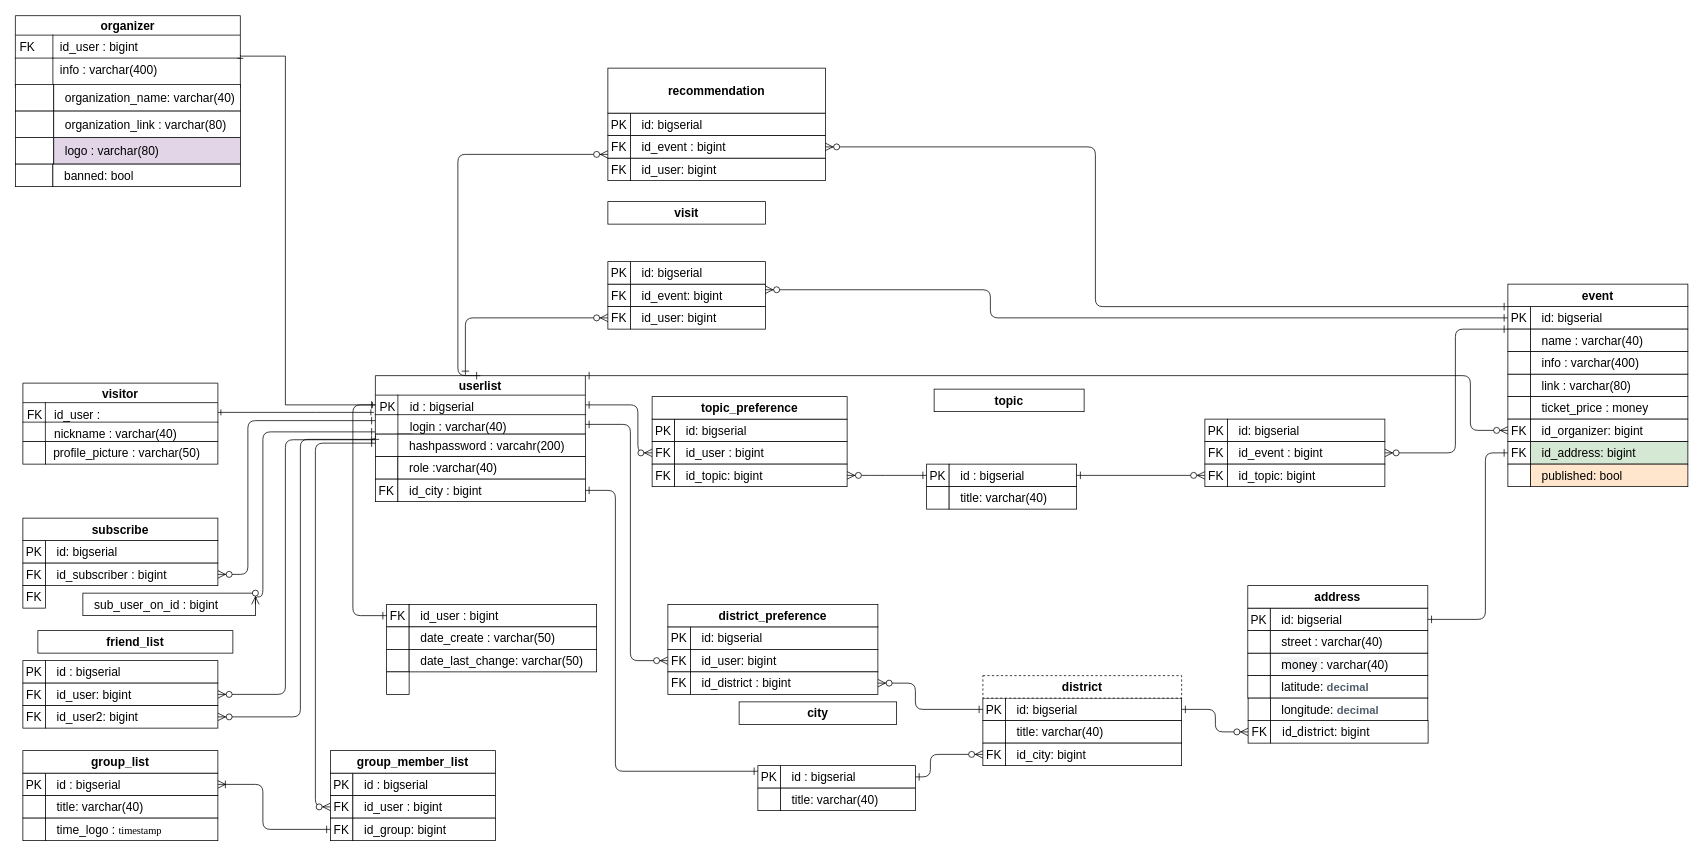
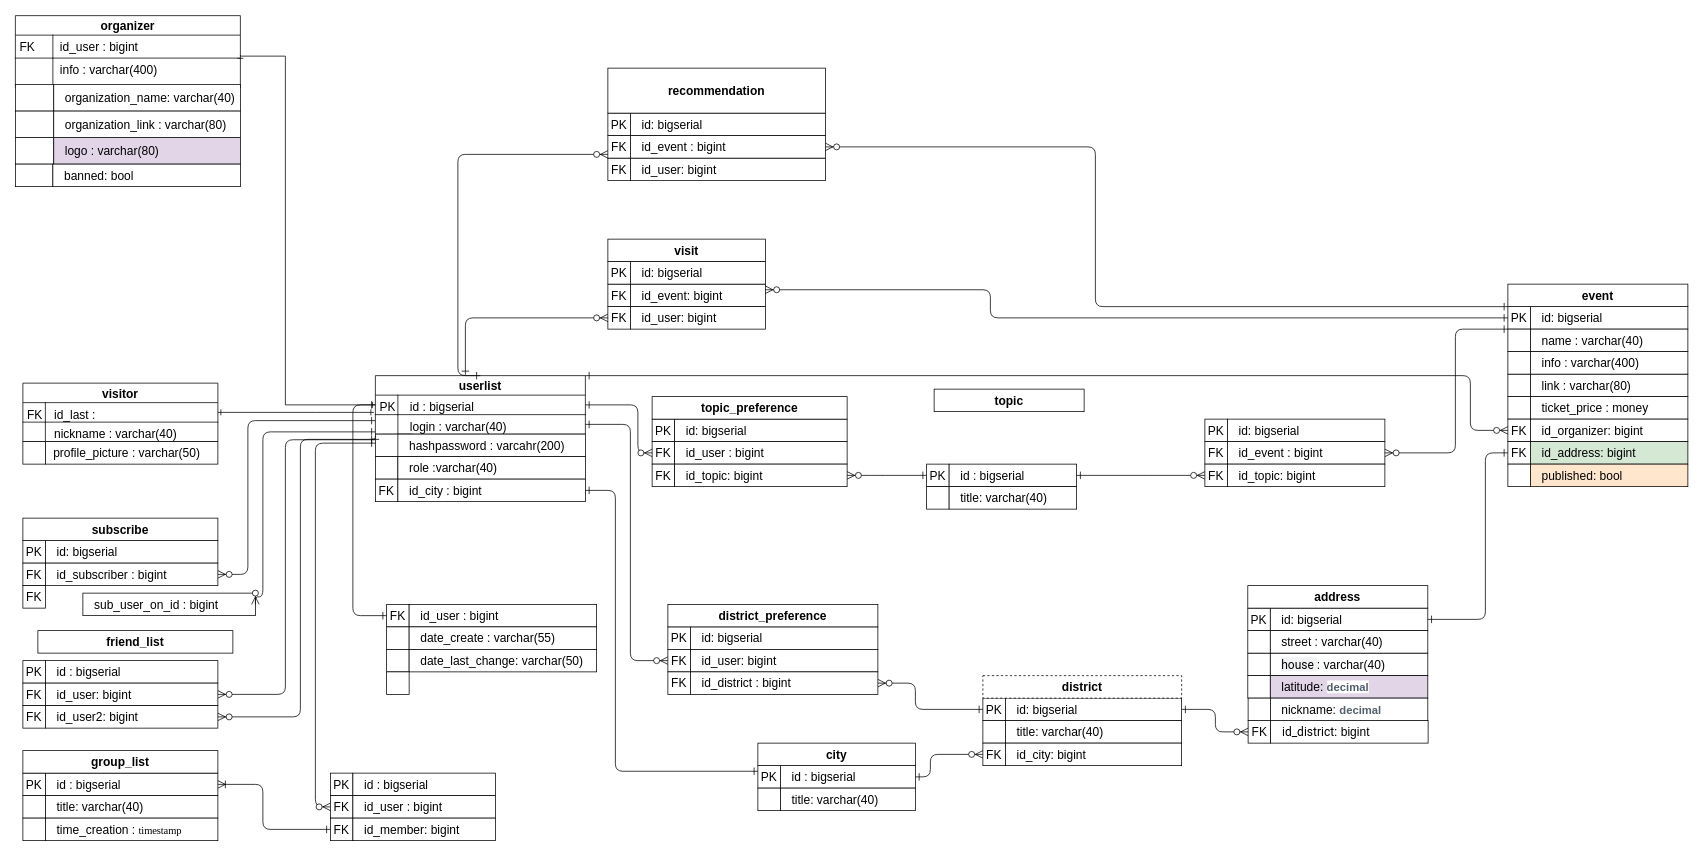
- <mxCell id="110" value="&lt;b&gt;visit&lt;/b&gt;" style="rounded=0;whiteSpace=wrap;html=1;align=center;fontSize=16;" parent="1" vertex="1"><mxGeometry x="810" y="268" width="210" height="30" as="geometry" /></mxCell>
+ <mxCell id="110" value="&lt;b&gt;visit&lt;/b&gt;" style="rounded=0;whiteSpace=wrap;html=1;align=center;fontSize=16;" parent="1" vertex="1"><mxGeometry x="810" y="318" width="210" height="30" as="geometry" /></mxCell>
- <mxCell id="20" value="id_user : &#10;" style="shape=partialRectangle;top=0;left=0;right=0;bottom=1;align=left;verticalAlign=top;fillColor=none;spacingLeft=40;spacingRight=4;overflow=hidden;rotatable=0;points=[[0,0.5],[1,0.5]];portConstraint=eastwest;dropTarget=0;rounded=0;shadow=0;strokeWidth=1;fontStyle=0;fontSize=16;" parent="19" vertex="1"><mxGeometry y="26" width="260" height="26" as="geometry" /></mxCell>
+ <mxCell id="20" value="id_last : &#10;" style="shape=partialRectangle;top=0;left=0;right=0;bottom=1;align=left;verticalAlign=top;fillColor=none;spacingLeft=40;spacingRight=4;overflow=hidden;rotatable=0;points=[[0,0.5],[1,0.5]];portConstraint=eastwest;dropTarget=0;rounded=0;shadow=0;strokeWidth=1;fontStyle=0;fontSize=16;" parent="19" vertex="1"><mxGeometry y="26" width="260" height="26" as="geometry" /></mxCell>
- <mxCell id="169" value="&amp;nbsp; &amp;nbsp;date_create : varchar(50)" style="rounded=0;whiteSpace=wrap;html=1;align=left;fontSize=16;" parent="1" vertex="1"><mxGeometry x="545" y="835" width="250" height="30" as="geometry" /></mxCell>
+ <mxCell id="169" value="&amp;nbsp; &amp;nbsp;date_create : varchar(55)" style="rounded=0;whiteSpace=wrap;html=1;align=left;fontSize=16;" parent="1" vertex="1"><mxGeometry x="545" y="835" width="250" height="30" as="geometry" /></mxCell>
- <mxCell id="63" value="&amp;nbsp; &amp;nbsp;&lt;span style=&quot;font-family: &amp;#34;roboto&amp;#34; , &amp;#34;arial&amp;#34; , sans-serif ; white-space: nowrap ; background-color: rgb(241 , 243 , 244)&quot;&gt;money&amp;nbsp;&lt;/span&gt;: varchar(40)" style="rounded=0;whiteSpace=wrap;html=1;align=left;fontSize=16;" parent="1" vertex="1"><mxGeometry x="1693.24" y="870" width="210" height="30" as="geometry" /></mxCell>
+ <mxCell id="63" value="&amp;nbsp; &amp;nbsp;&lt;span style=&quot;font-family: &amp;#34;roboto&amp;#34; , &amp;#34;arial&amp;#34; , sans-serif ; white-space: nowrap ; background-color: rgb(241 , 243 , 244)&quot;&gt;house&amp;nbsp;&lt;/span&gt;: varchar(40)" style="rounded=0;whiteSpace=wrap;html=1;align=left;fontSize=16;" parent="1" vertex="1"><mxGeometry x="1693.24" y="870" width="210" height="30" as="geometry" /></mxCell>
- <mxCell id="84" value="&amp;nbsp; &amp;nbsp;latitude:&amp;nbsp;&lt;span style=&quot;color: rgb(82 , 95 , 108) ; font-size: 15px ; background-color: rgb(255 , 255 , 255)&quot;&gt;&lt;b&gt;decimal&lt;/b&gt;&lt;/span&gt;" style="rounded=0;whiteSpace=wrap;html=1;align=left;fontSize=16;" parent="1" vertex="1"><mxGeometry x="1693.24" y="900" width="210" height="30" as="geometry" /></mxCell>
+ <mxCell id="84" value="&amp;nbsp; &amp;nbsp;latitude:&amp;nbsp;&lt;span style=&quot;color: rgb(82 , 95 , 108) ; font-size: 15px ; background-color: rgb(255 , 255 , 255)&quot;&gt;&lt;b&gt;decimal&lt;/b&gt;&lt;/span&gt;" style="rounded=0;whiteSpace=wrap;html=1;align=left;fontSize=16;fillColor=#e1d5e7;" parent="1" vertex="1"><mxGeometry x="1693.24" y="900" width="210" height="30" as="geometry" /></mxCell>
- <mxCell id="173" value="&amp;nbsp; &amp;nbsp;longitude:&amp;nbsp;&lt;span style=&quot;color: rgb(82 , 95 , 108) ; font-size: 15px ; background-color: rgb(255 , 255 , 255)&quot;&gt;&lt;b&gt;decimal&lt;/b&gt;&lt;/span&gt;" style="rounded=0;whiteSpace=wrap;html=1;align=left;fontSize=16;" parent="1" vertex="1"><mxGeometry x="1693.24" y="930" width="210" height="30" as="geometry" /></mxCell>
+ <mxCell id="173" value="&amp;nbsp; &amp;nbsp;nickname:&amp;nbsp;&lt;span style=&quot;color: rgb(82 , 95 , 108) ; font-size: 15px ; background-color: rgb(255 , 255 , 255)&quot;&gt;&lt;b&gt;decimal&lt;/b&gt;&lt;/span&gt;" style="rounded=0;whiteSpace=wrap;html=1;align=left;fontSize=16;" parent="1" vertex="1"><mxGeometry x="1693.24" y="930" width="210" height="30" as="geometry" /></mxCell>
- <mxCell id="54" value="&lt;b style=&quot;font-size: 16px&quot;&gt;city&lt;/b&gt;" style="rounded=0;whiteSpace=wrap;html=1;align=center;fontSize=16;" parent="1" vertex="1"><mxGeometry x="985" y="935" width="210" height="30" as="geometry" /></mxCell>
+ <mxCell id="54" value="&lt;b style=&quot;font-size: 16px&quot;&gt;city&lt;/b&gt;" style="rounded=0;whiteSpace=wrap;html=1;align=center;fontSize=16;" parent="1" vertex="1"><mxGeometry x="1010" y="990" width="210" height="30" as="geometry" /></mxCell>
- <mxCell id="158" value="&lt;b&gt;group_member_list&lt;/b&gt;" style="rounded=0;whiteSpace=wrap;html=1;align=center;fontSize=16;" parent="1" vertex="1"><mxGeometry x="440" y="1000" width="220" height="30" as="geometry" /></mxCell>
- <mxCell id="155" value="&amp;nbsp; &amp;nbsp;time_logo :&amp;nbsp;&lt;span style=&quot;letter-spacing: -0.14px ; background-color: rgb(255 , 255 , 255)&quot;&gt;&lt;font face=&quot;Times New Roman&quot; style=&quot;font-size: 14px&quot;&gt;timestamp&lt;/font&gt;&lt;/span&gt;&lt;span style=&quot;font-family: &amp;#34;lucida grande&amp;#34; , &amp;#34;lucida sans unicode&amp;#34; , &amp;#34;geneva&amp;#34; , &amp;#34;verdana&amp;#34; , sans-serif ; font-size: 14px ; letter-spacing: -0.14px ; background-color: rgb(255 , 255 , 255)&quot;&gt;&amp;nbsp;&lt;/span&gt;" style="rounded=0;whiteSpace=wrap;html=1;align=left;fontSize=16;" parent="1" vertex="1"><mxGeometry x="60" y="1090" width="230" height="30" as="geometry" /></mxCell>
+ <mxCell id="155" value="&amp;nbsp; &amp;nbsp;time_creation :&amp;nbsp;&lt;span style=&quot;letter-spacing: -0.14px ; background-color: rgb(255 , 255 , 255)&quot;&gt;&lt;font face=&quot;Times New Roman&quot; style=&quot;font-size: 14px&quot;&gt;timestamp&lt;/font&gt;&lt;/span&gt;&lt;span style=&quot;font-family: &amp;#34;lucida grande&amp;#34; , &amp;#34;lucida sans unicode&amp;#34; , &amp;#34;geneva&amp;#34; , &amp;#34;verdana&amp;#34; , sans-serif ; font-size: 14px ; letter-spacing: -0.14px ; background-color: rgb(255 , 255 , 255)&quot;&gt;&amp;nbsp;&lt;/span&gt;" style="rounded=0;whiteSpace=wrap;html=1;align=left;fontSize=16;" parent="1" vertex="1"><mxGeometry x="60" y="1090" width="230" height="30" as="geometry" /></mxCell>
- <mxCell id="162" value="&amp;nbsp; &amp;nbsp;id_group:&amp;nbsp;bigint" style="rounded=0;whiteSpace=wrap;html=1;align=left;fontSize=16;" parent="1" vertex="1"><mxGeometry x="470" y="1090" width="190" height="30" as="geometry" /></mxCell>
+ <mxCell id="162" value="&amp;nbsp; &amp;nbsp;id_member:&amp;nbsp;bigint" style="rounded=0;whiteSpace=wrap;html=1;align=left;fontSize=16;" parent="1" vertex="1"><mxGeometry x="470" y="1090" width="190" height="30" as="geometry" /></mxCell>
